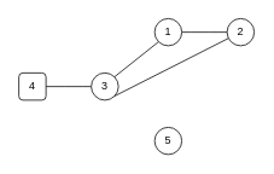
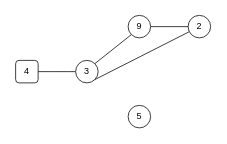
- <mxCell id="8" value="1" style="ellipse;whiteSpace=wrap;html=1;aspect=fixed;" parent="1" vertex="1"><mxGeometry x="170" y="20" width="30" height="30" as="geometry" /></mxCell>
+ <mxCell id="8" value="9" style="ellipse;whiteSpace=wrap;html=1;aspect=fixed;" parent="1" vertex="1"><mxGeometry x="170" y="20" width="30" height="30" as="geometry" /></mxCell>
